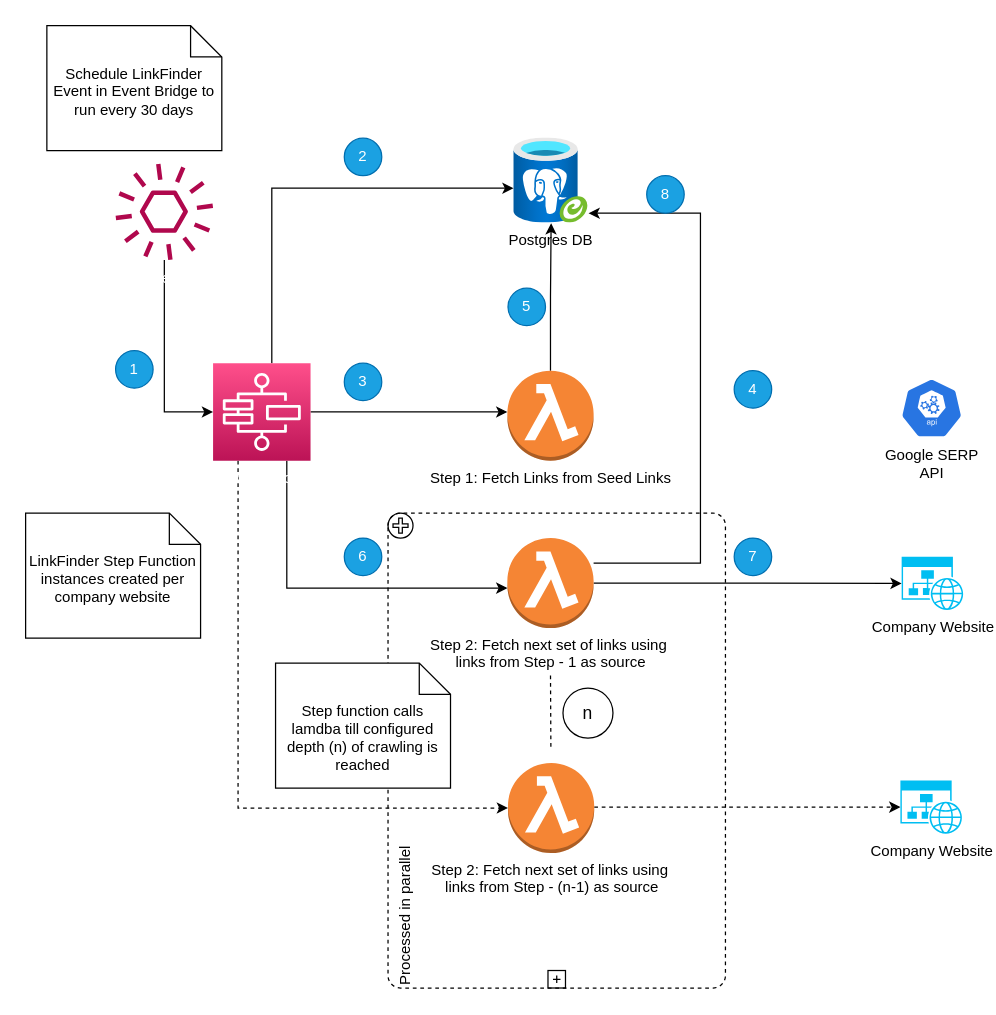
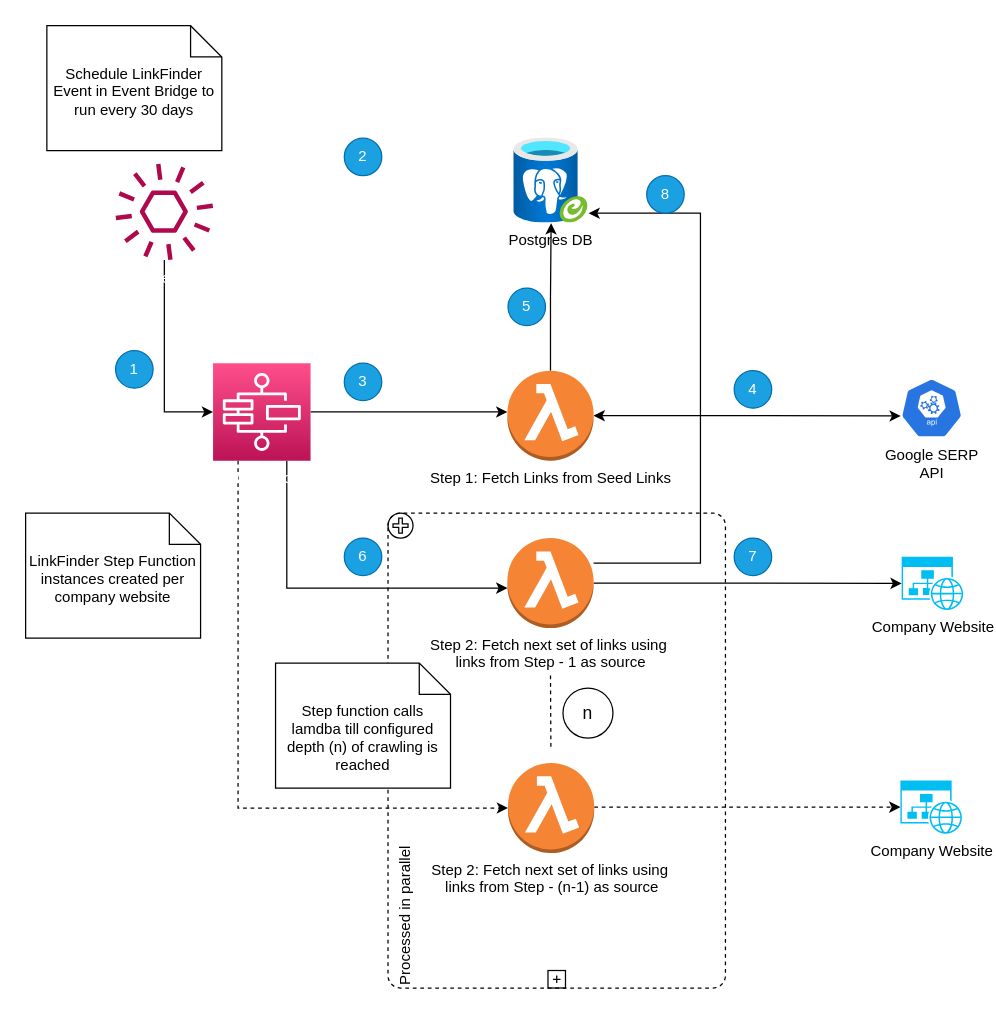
- <mxCell id="9" style="edgeStyle=orthogonalEdgeStyle;rounded=0;orthogonalLoop=1;jettySize=auto;html=1;" edge="1" parent="1" source="11" target="6"><mxGeometry relative="1" as="geometry"><mxPoint x="229.998" y="230" as="sourcePoint" /><Array as="points"><mxPoint x="217" y="150" /></Array></mxGeometry></mxCell>
+ <mxCell id="13" style="edgeStyle=orthogonalEdgeStyle;rounded=0;orthogonalLoop=1;jettySize=auto;html=1;entryX=0.005;entryY=0.63;entryDx=0;entryDy=0;entryPerimeter=0;startArrow=classic;startFill=1;" edge="1" parent="1" source="14" target="5"><mxGeometry relative="1" as="geometry" /></mxCell>
